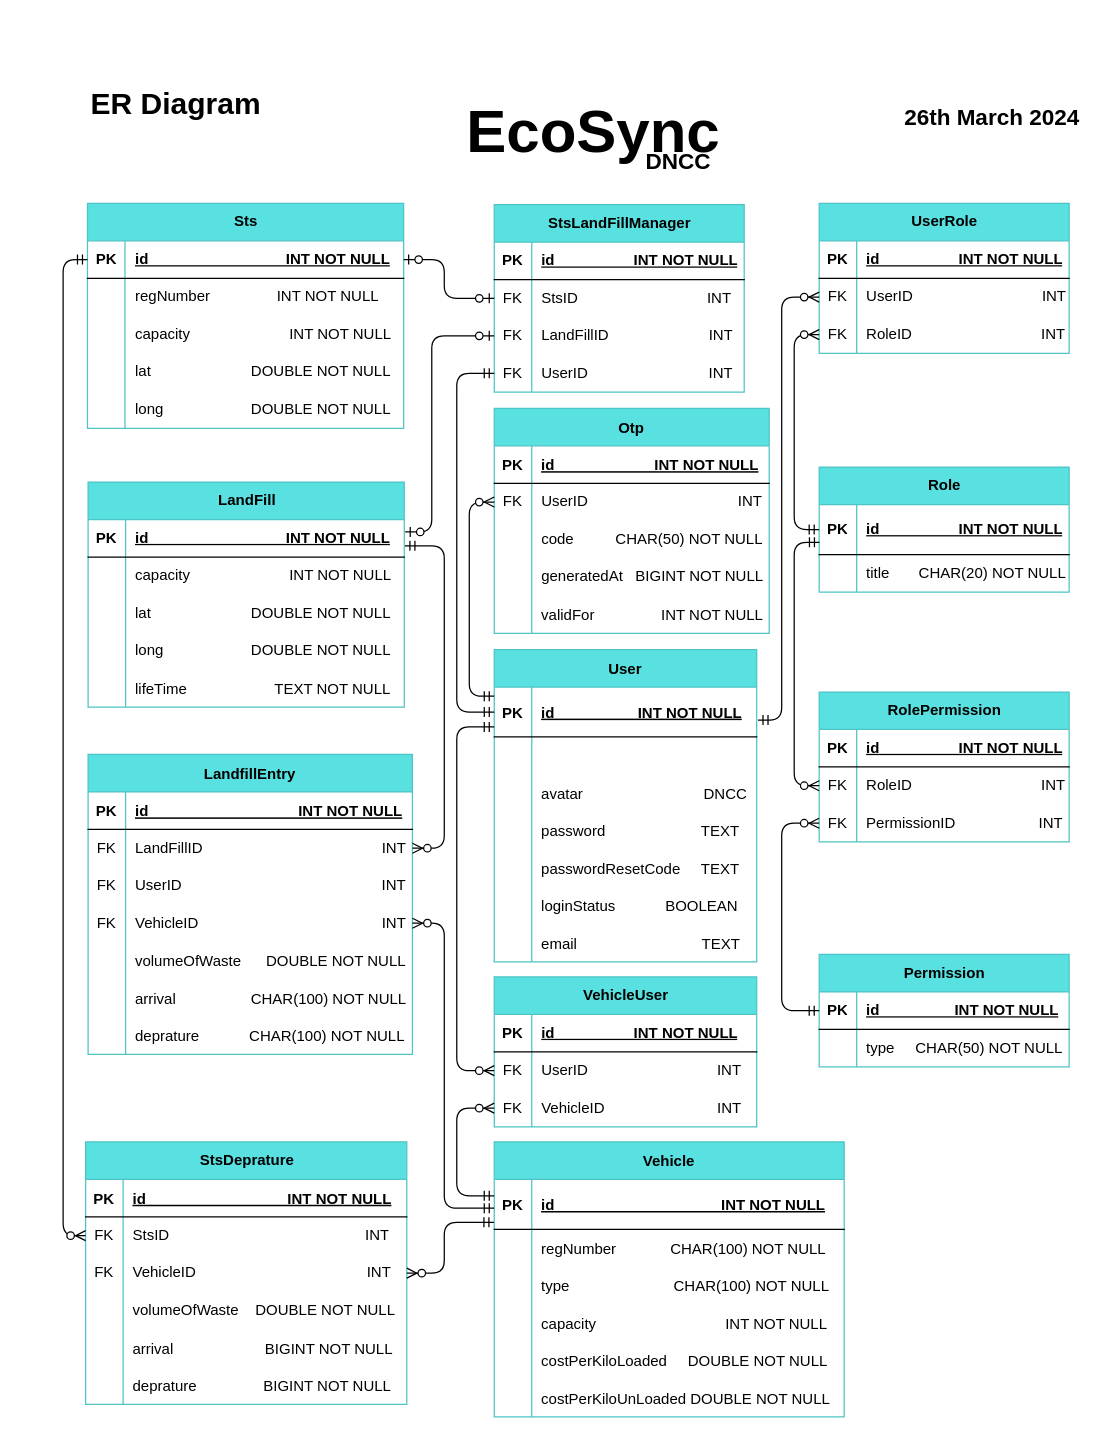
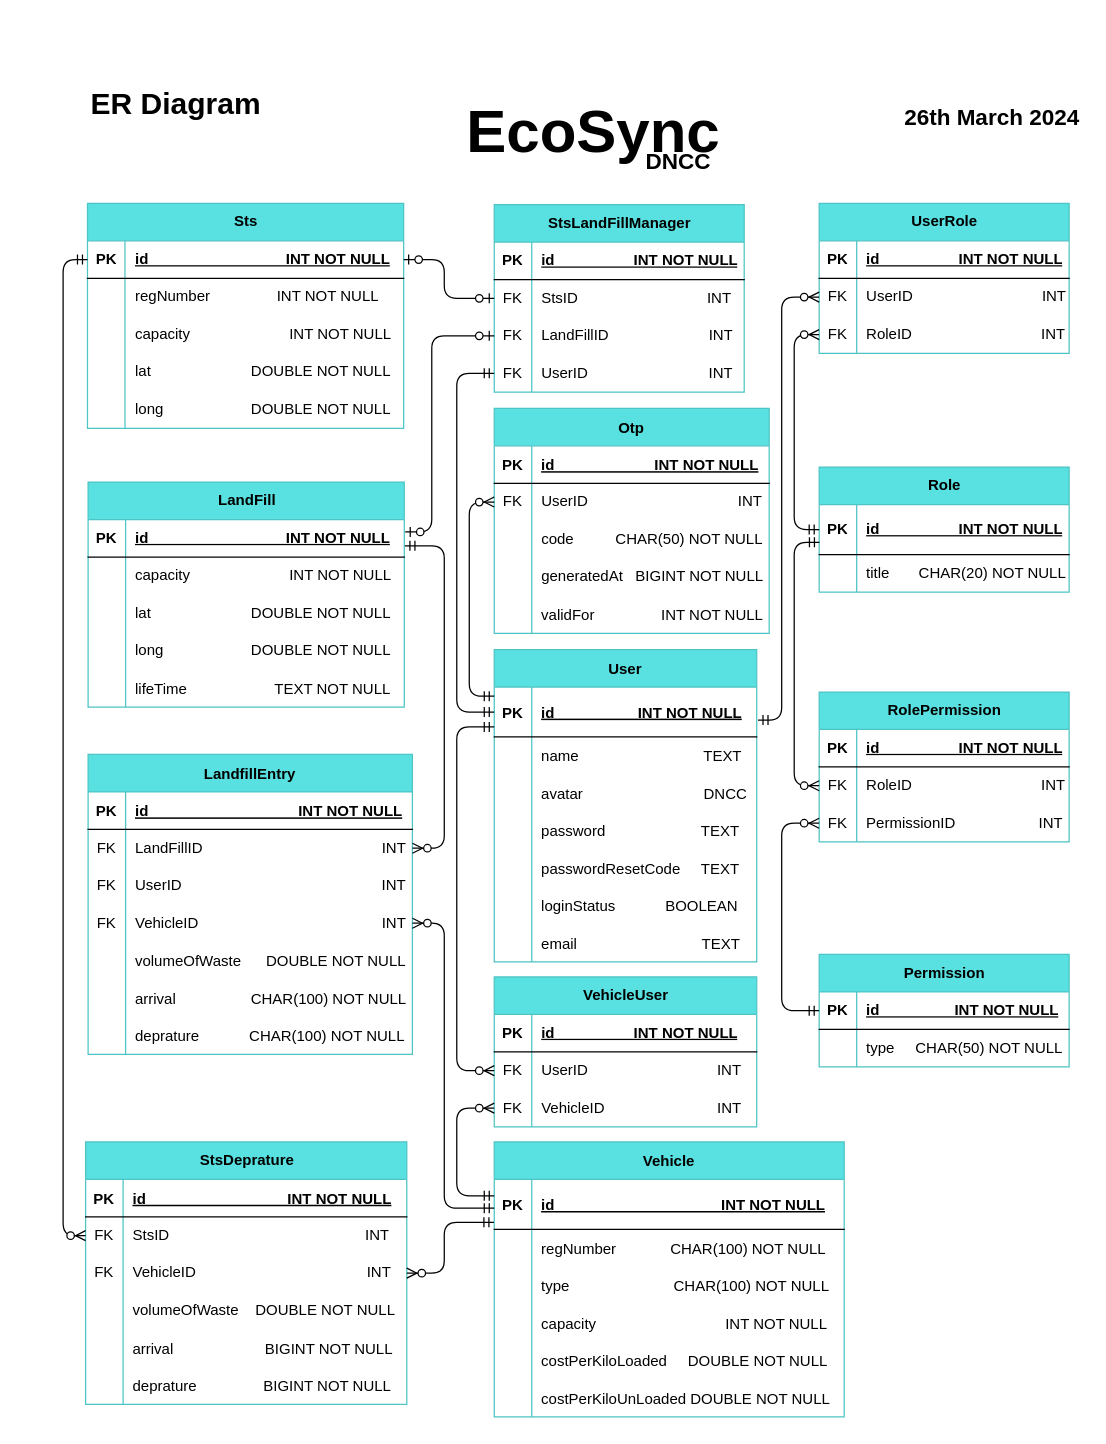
+ <mxCell id="8" value="name                              TEXT" style="shape=partialRectangle;overflow=hidden;connectable=0;fillColor=none;top=0;left=0;bottom=0;right=0;align=left;spacingLeft=6;" parent="6" vertex="1"><mxGeometry x="30" width="180" height="30" as="geometry"><mxRectangle width="180" height="30" as="alternateBounds" /></mxGeometry></mxCell>
